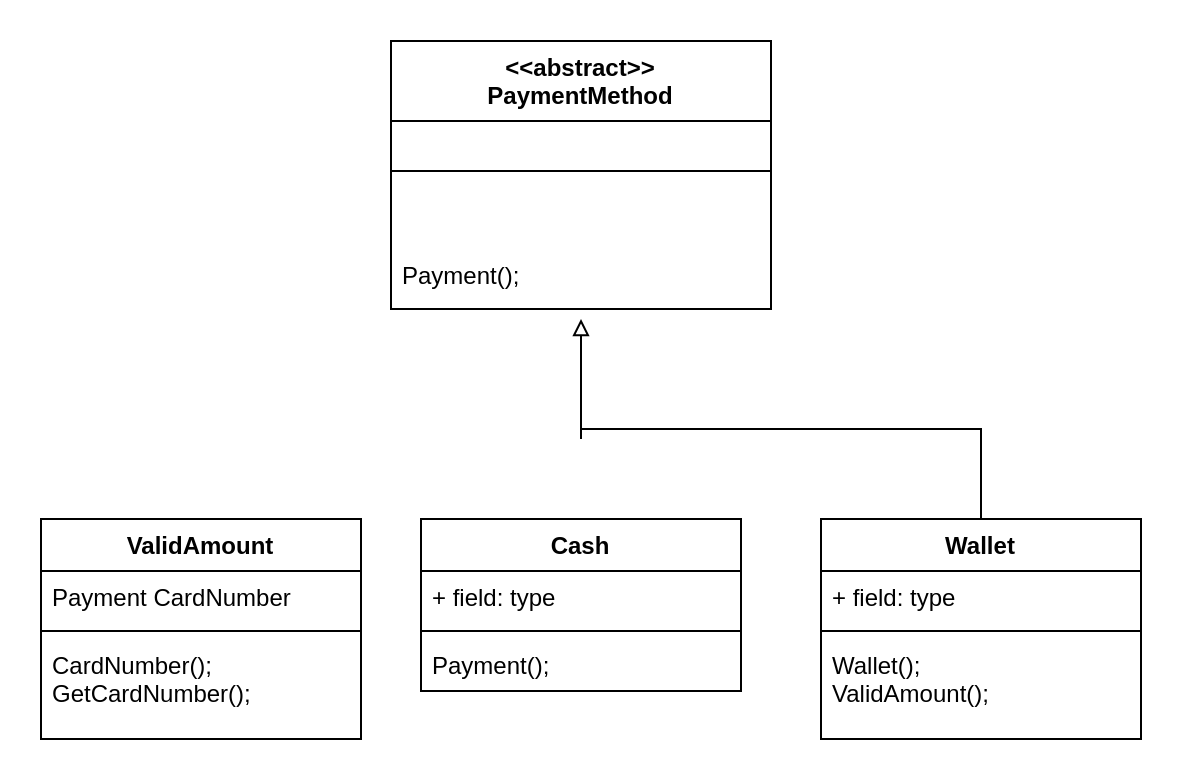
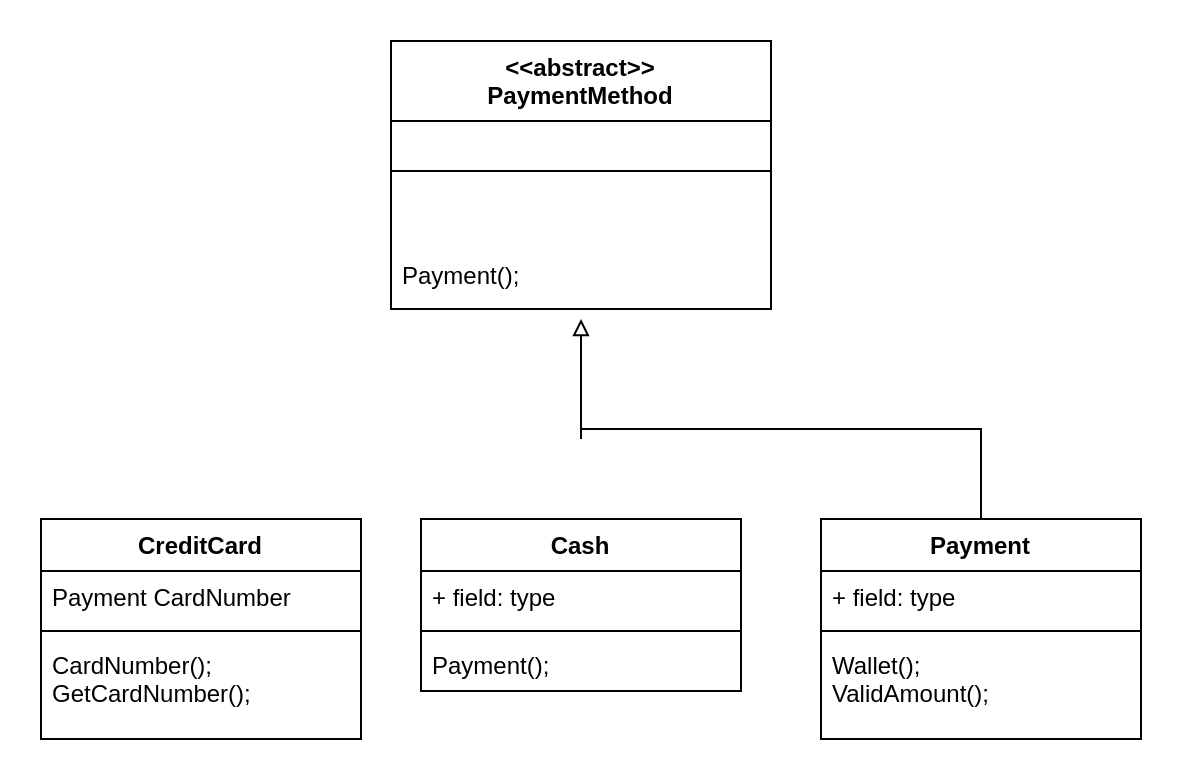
- <mxCell id="5" value="ValidAmount" style="swimlane;fontStyle=1;align=center;verticalAlign=top;childLayout=stackLayout;horizontal=1;startSize=26;horizontalStack=0;resizeParent=1;resizeParentMax=0;resizeLast=0;collapsible=1;marginBottom=0;" parent="1" vertex="1"><mxGeometry x="20" y="259" width="160" height="110" as="geometry" /></mxCell>
+ <mxCell id="5" value="CreditCard" style="swimlane;fontStyle=1;align=center;verticalAlign=top;childLayout=stackLayout;horizontal=1;startSize=26;horizontalStack=0;resizeParent=1;resizeParentMax=0;resizeLast=0;collapsible=1;marginBottom=0;" parent="1" vertex="1"><mxGeometry x="20" y="259" width="160" height="110" as="geometry" /></mxCell>
- <mxCell id="14" value="Wallet" style="swimlane;fontStyle=1;align=center;verticalAlign=top;childLayout=stackLayout;horizontal=1;startSize=26;horizontalStack=0;resizeParent=1;resizeParentMax=0;resizeLast=0;collapsible=1;marginBottom=0;" parent="1" vertex="1"><mxGeometry x="410" y="259" width="160" height="110" as="geometry" /></mxCell>
+ <mxCell id="14" value="Payment" style="swimlane;fontStyle=1;align=center;verticalAlign=top;childLayout=stackLayout;horizontal=1;startSize=26;horizontalStack=0;resizeParent=1;resizeParentMax=0;resizeLast=0;collapsible=1;marginBottom=0;" parent="1" vertex="1"><mxGeometry x="410" y="259" width="160" height="110" as="geometry" /></mxCell>
